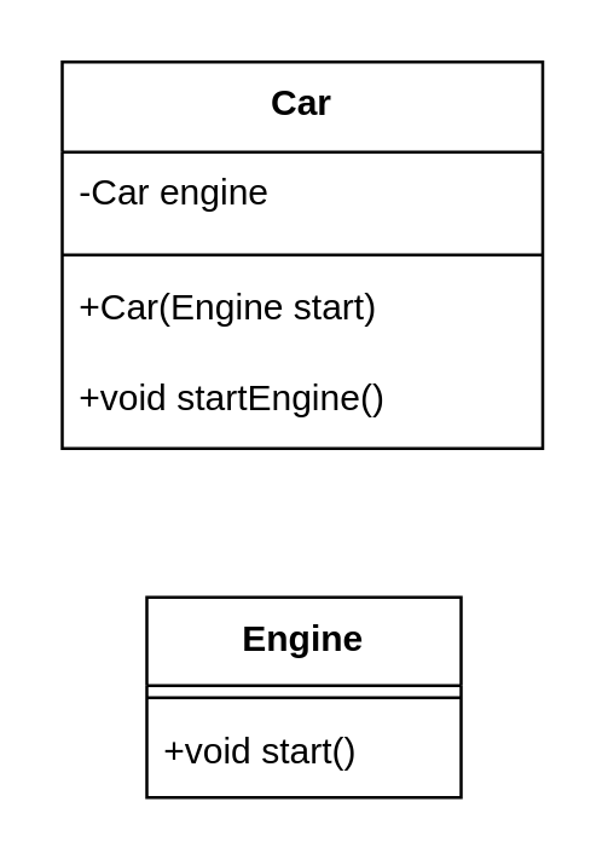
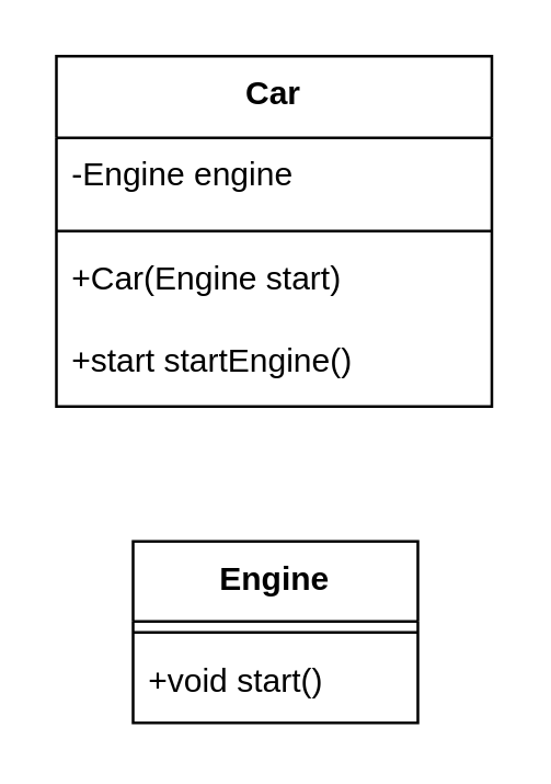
- <mxCell id="3" value="-Car engine" style="text;strokeColor=none;fillColor=none;align=left;verticalAlign=top;spacingLeft=4;spacingRight=4;overflow=hidden;rotatable=0;points=[[0,0.5],[1,0.5]];portConstraint=eastwest;" vertex="1" parent="2"><mxGeometry y="29.75" width="159" height="30" as="geometry" /></mxCell>
+ <mxCell id="3" value="-Engine engine" style="text;strokeColor=none;fillColor=none;align=left;verticalAlign=top;spacingLeft=4;spacingRight=4;overflow=hidden;rotatable=0;points=[[0,0.5],[1,0.5]];portConstraint=eastwest;" vertex="1" parent="2"><mxGeometry y="29.75" width="159" height="30" as="geometry" /></mxCell>
- <mxCell id="6" value="+void startEngine()" style="text;strokeColor=none;fillColor=none;align=left;verticalAlign=top;spacingLeft=4;spacingRight=4;overflow=hidden;rotatable=0;points=[[0,0.5],[1,0.5]];portConstraint=eastwest;" vertex="1" parent="2"><mxGeometry y="97.75" width="159" height="30" as="geometry" /></mxCell>
+ <mxCell id="6" value="+start startEngine()" style="text;strokeColor=none;fillColor=none;align=left;verticalAlign=top;spacingLeft=4;spacingRight=4;overflow=hidden;rotatable=0;points=[[0,0.5],[1,0.5]];portConstraint=eastwest;" vertex="1" parent="2"><mxGeometry y="97.75" width="159" height="30" as="geometry" /></mxCell>
